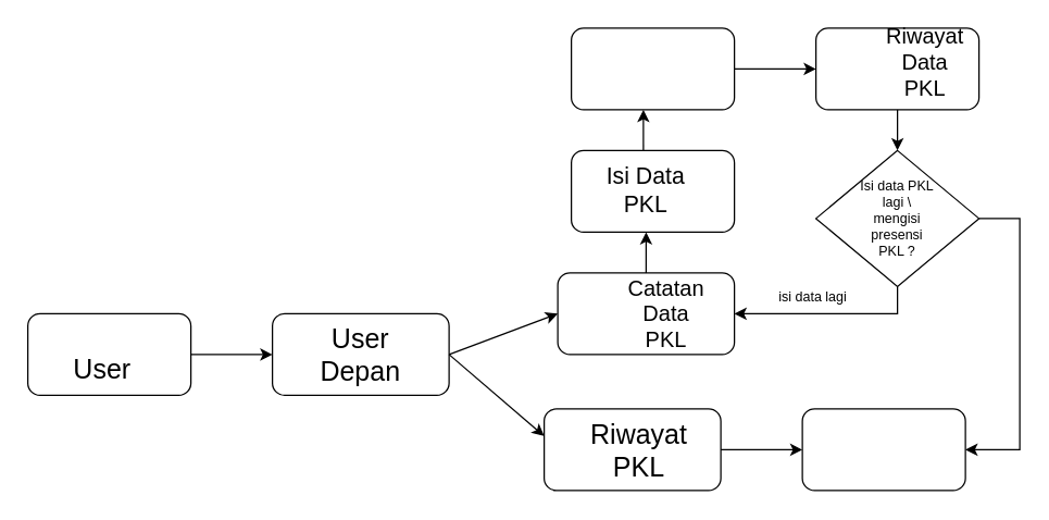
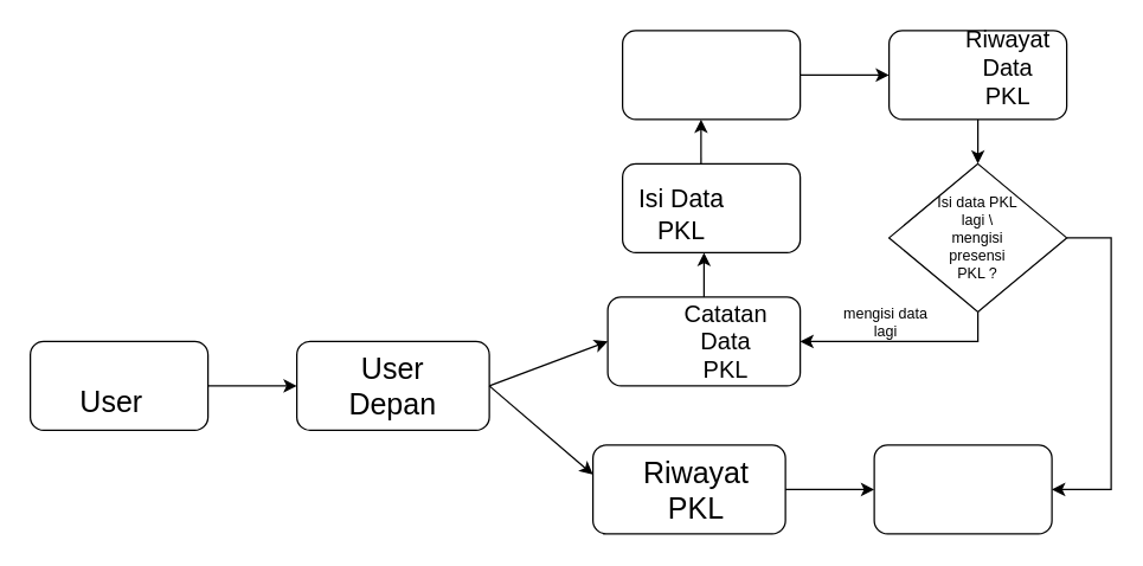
- <mxCell id="15" value="Isi Data PKL" style="text;html=1;align=center;verticalAlign=middle;whiteSpace=wrap;rounded=0;fontSize=17;" vertex="1" parent="1"><mxGeometry x="445" y="125" width="60" height="30" as="geometry" /></mxCell>
+ <mxCell id="15" value="Isi Data PKL" style="text;html=1;align=center;verticalAlign=middle;whiteSpace=wrap;rounded=0;fontSize=17;" vertex="1" parent="1"><mxGeometry x="430" y="130" width="60" height="30" as="geometry" /></mxCell>
- <mxCell id="25" value="isi data lagi" style="text;html=1;align=center;verticalAlign=middle;whiteSpace=wrap;rounded=0;fontSize=10;" vertex="1" parent="1"><mxGeometry x="567.5" y="202" width="60" height="30" as="geometry" /></mxCell>
+ <mxCell id="25" value="mengisi data lagi" style="text;html=1;align=center;verticalAlign=middle;whiteSpace=wrap;rounded=0;fontSize=10;" vertex="1" parent="1"><mxGeometry x="567.5" y="202" width="60" height="30" as="geometry" /></mxCell>
